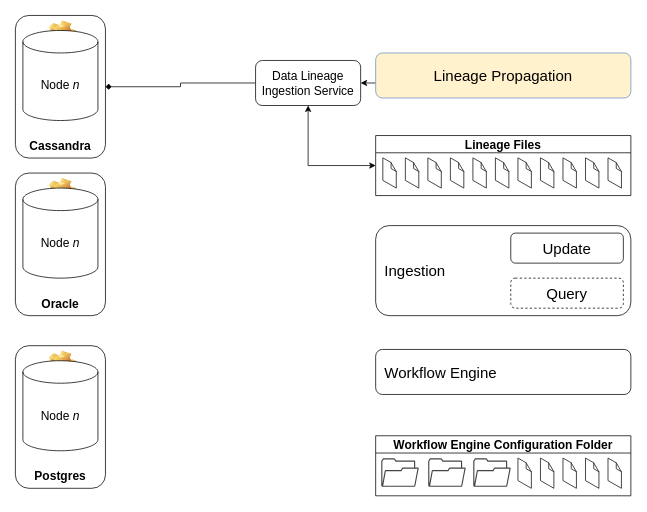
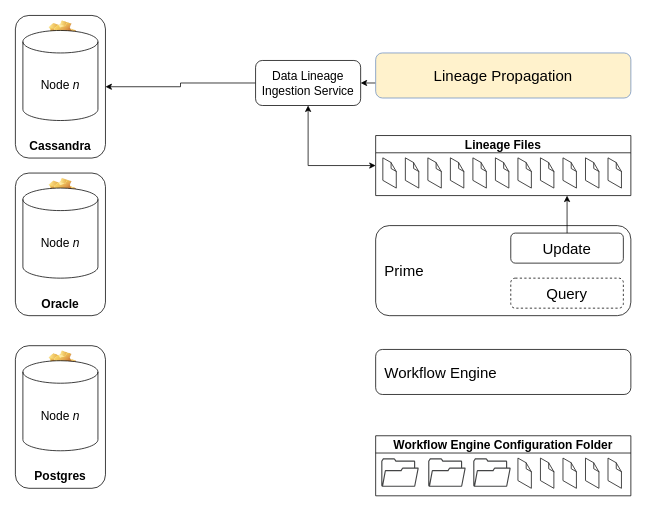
- <mxCell id="5" style="edgeStyle=orthogonalEdgeStyle;rounded=0;orthogonalLoop=1;jettySize=auto;html=1;exitX=0;exitY=0.5;exitDx=0;exitDy=0;entryX=1;entryY=0.5;entryDx=0;entryDy=0;fontSize=16;endArrow=diamond;" edge="1" parent="1" source="6" target="2"><mxGeometry relative="1" as="geometry" /></mxCell>
+ <mxCell id="5" style="edgeStyle=orthogonalEdgeStyle;rounded=0;orthogonalLoop=1;jettySize=auto;html=1;exitX=0;exitY=0.5;exitDx=0;exitDy=0;entryX=1;entryY=0.5;entryDx=0;entryDy=0;fontSize=16;" edge="1" parent="1" source="6" target="2"><mxGeometry relative="1" as="geometry" /></mxCell>
+ <mxCell id="32" value="" style="endArrow=classic;html=1;rounded=0;fontSize=20;entryX=0.75;entryY=1;entryDx=0;entryDy=0;exitX=0.5;exitY=0;exitDx=0;exitDy=0;edgeStyle=orthogonalEdgeStyle;" edge="1" parent="1" source="16" target="19"><mxGeometry width="50" height="50" relative="1" as="geometry"><mxPoint x="-260" y="790" as="sourcePoint" /><mxPoint x="-210" y="740" as="targetPoint" /></mxGeometry></mxCell>
- <mxCell id="3" value="&lt;font style=&quot;font-size: 20px;&quot;&gt;Ingestion&lt;/font&gt;" style="rounded=1;whiteSpace=wrap;html=1;fontSize=16;align=left;spacingLeft=10;" vertex="1" parent="1"><mxGeometry x="500" y="300" width="340" height="120" as="geometry" /></mxCell>
+ <mxCell id="3" value="&lt;font style=&quot;font-size: 20px;&quot;&gt;Prime&lt;/font&gt;" style="rounded=1;whiteSpace=wrap;html=1;fontSize=16;align=left;spacingLeft=10;" vertex="1" parent="1"><mxGeometry x="500" y="300" width="340" height="120" as="geometry" /></mxCell>
